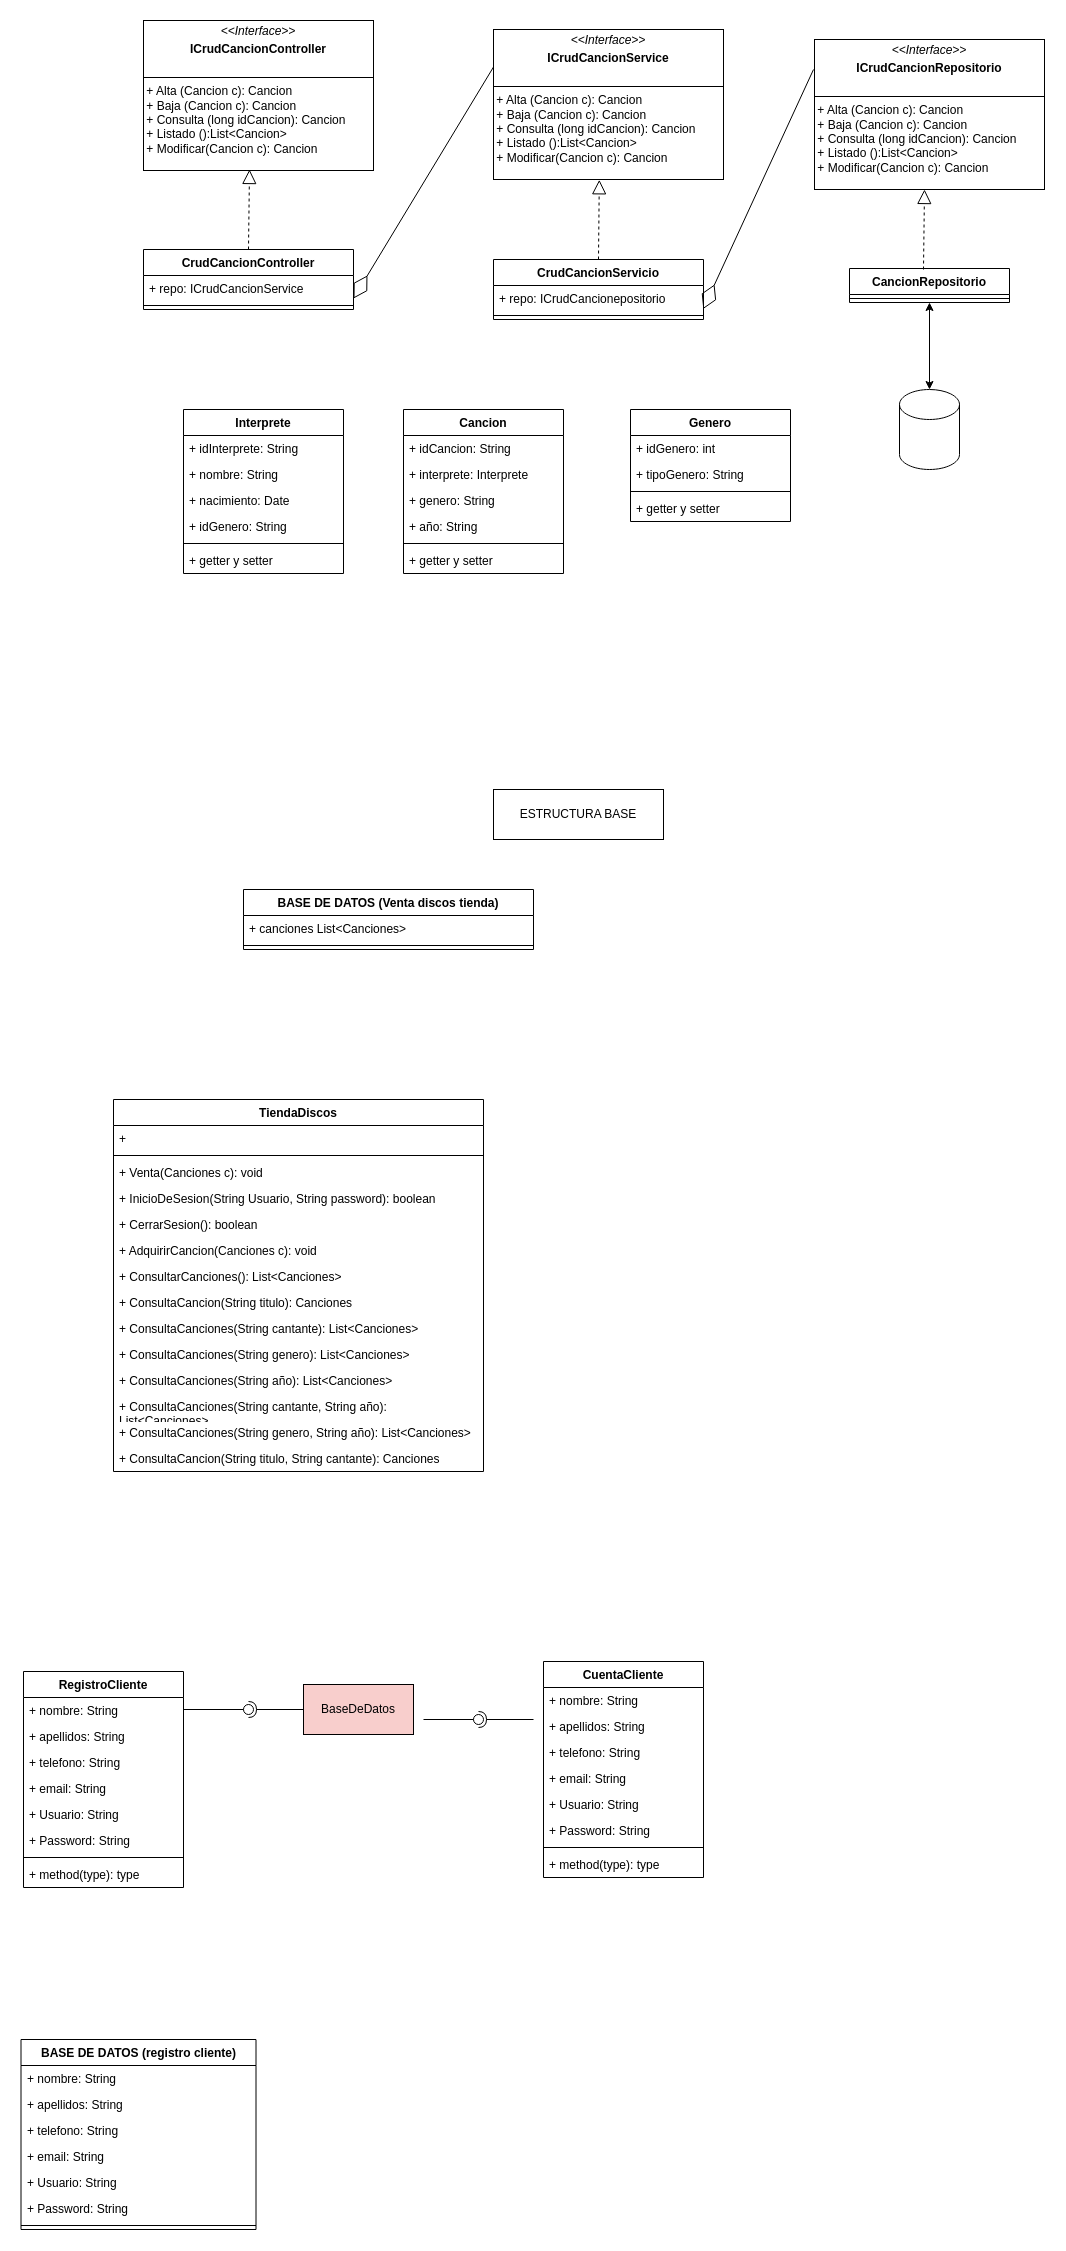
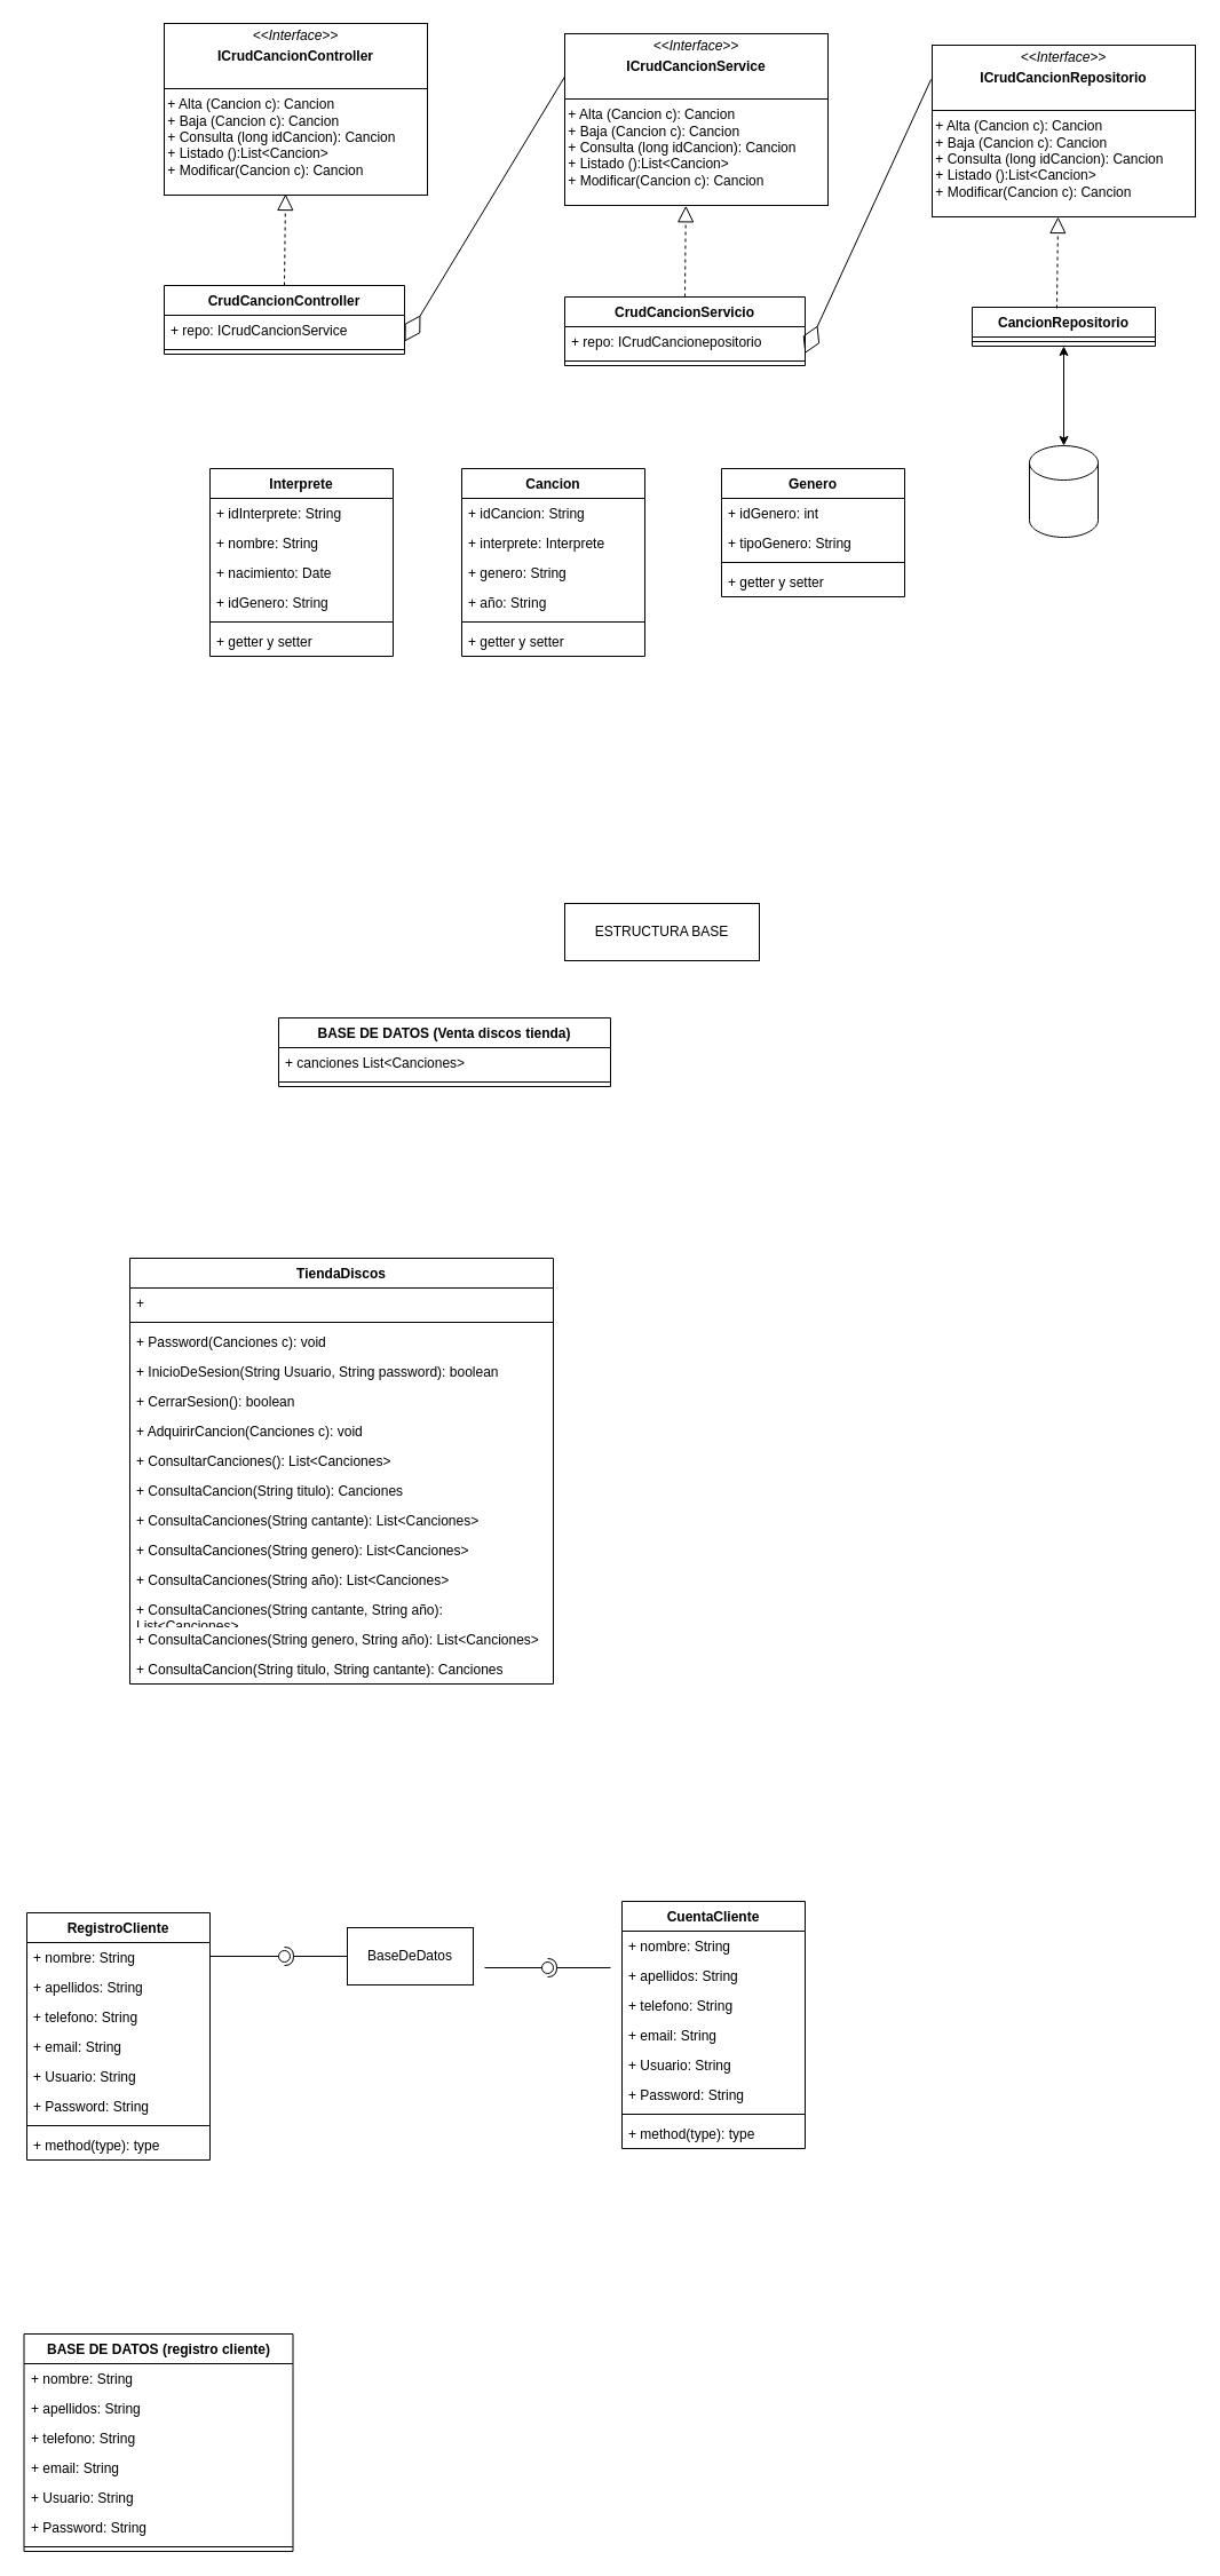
- <mxCell id="5" value="+ Venta(Canciones c): void" style="text;strokeColor=none;fillColor=none;align=left;verticalAlign=top;spacingLeft=4;spacingRight=4;overflow=hidden;rotatable=0;points=[[0,0.5],[1,0.5]];portConstraint=eastwest;whiteSpace=wrap;html=1;" parent="2" vertex="1"><mxGeometry y="60" width="370" height="26" as="geometry" /></mxCell>
+ <mxCell id="5" value="+ Password(Canciones c): void" style="text;strokeColor=none;fillColor=none;align=left;verticalAlign=top;spacingLeft=4;spacingRight=4;overflow=hidden;rotatable=0;points=[[0,0.5],[1,0.5]];portConstraint=eastwest;whiteSpace=wrap;html=1;" parent="2" vertex="1"><mxGeometry y="60" width="370" height="26" as="geometry" /></mxCell>
- <mxCell id="45" value="BaseDeDatos" style="html=1;whiteSpace=wrap;fillColor=#f8cecc;" parent="1" vertex="1"><mxGeometry x="303" y="1684" width="110" height="50" as="geometry" /></mxCell>
+ <mxCell id="45" value="BaseDeDatos" style="html=1;whiteSpace=wrap;" parent="1" vertex="1"><mxGeometry x="303" y="1684" width="110" height="50" as="geometry" /></mxCell>
